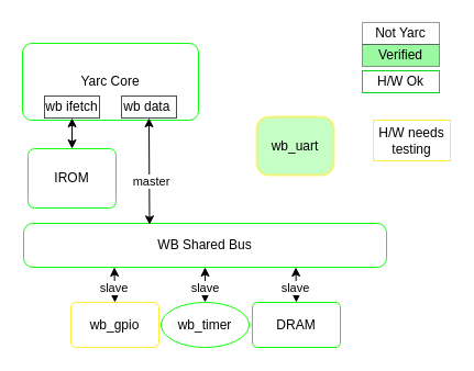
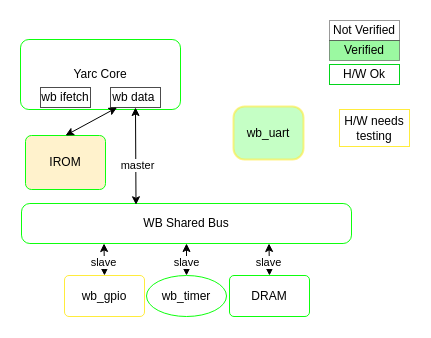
- <mxCell id="21" value="Not Yarc" style="rounded=0;whiteSpace=wrap;html=1;opacity=40;" parent="1" vertex="1"><mxGeometry x="329" y="20" width="70" height="20" as="geometry" /></mxCell>
+ <mxCell id="21" value="Not Verified" style="rounded=0;whiteSpace=wrap;html=1;opacity=40;" parent="1" vertex="1"><mxGeometry x="329" y="20" width="70" height="20" as="geometry" /></mxCell>
- <mxCell id="7" value="" style="endArrow=classic;startArrow=classic;html=1;rounded=0;entryX=0.5;entryY=1;entryDx=0;entryDy=0;exitX=0.5;exitY=0;exitDx=0;exitDy=0;" parent="1" source="6" target="4" edge="1"><mxGeometry width="50" height="50" relative="1" as="geometry"><mxPoint x="110" y="169" as="sourcePoint" /><mxPoint x="160" y="119" as="targetPoint" /></mxGeometry></mxCell>
+ <mxCell id="7" value="" style="endArrow=classic;startArrow=classic;html=1;rounded=0;exitX=0.5;exitY=0;exitDx=0;exitDy=0;" parent="1" source="6" target="5" edge="1"><mxGeometry width="50" height="50" relative="1" as="geometry"><mxPoint x="110" y="169" as="sourcePoint" /><mxPoint x="160" y="119" as="targetPoint" /></mxGeometry></mxCell>
- <mxCell id="6" value="IROM" style="rounded=1;whiteSpace=wrap;html=1;arcSize=11;strokeColor=#0DFF0D;" parent="1" vertex="1"><mxGeometry x="25" y="135" width="80" height="54" as="geometry" /></mxCell>
+ <mxCell id="6" value="IROM" style="rounded=1;whiteSpace=wrap;html=1;arcSize=11;strokeColor=#0DFF0D;fillColor=#fff2cc;" parent="1" vertex="1"><mxGeometry x="25" y="135" width="80" height="54" as="geometry" /></mxCell>
